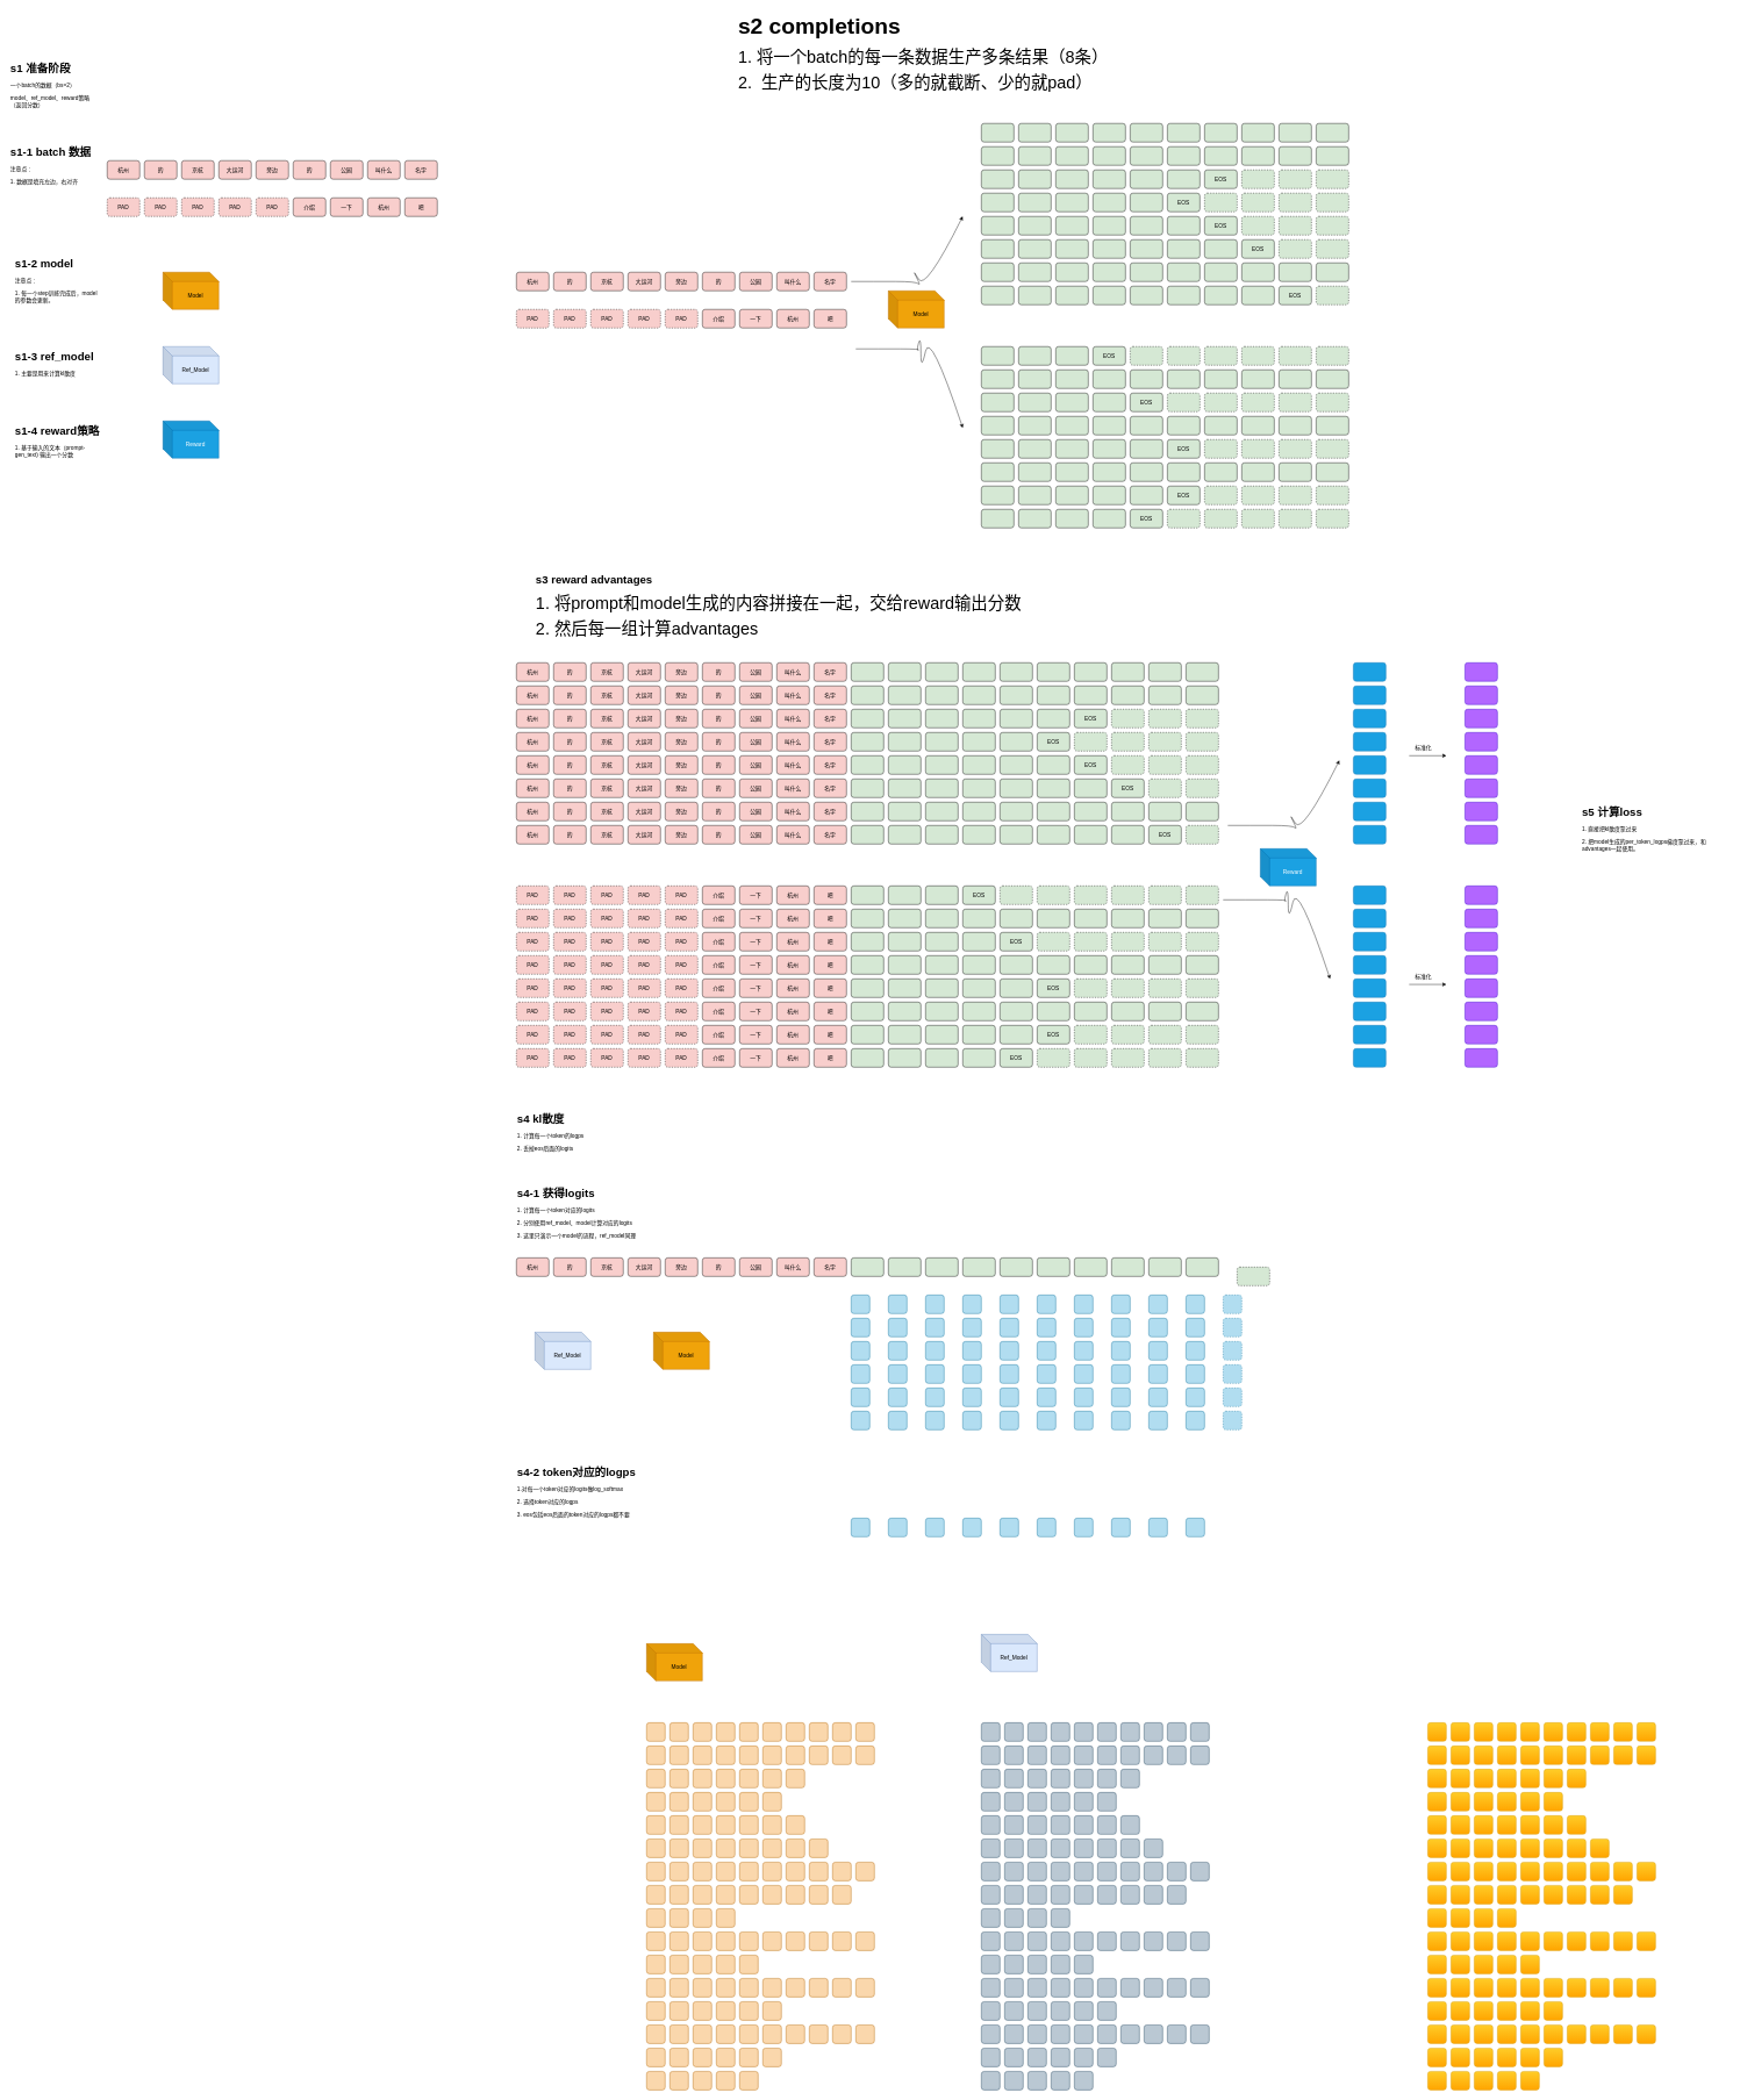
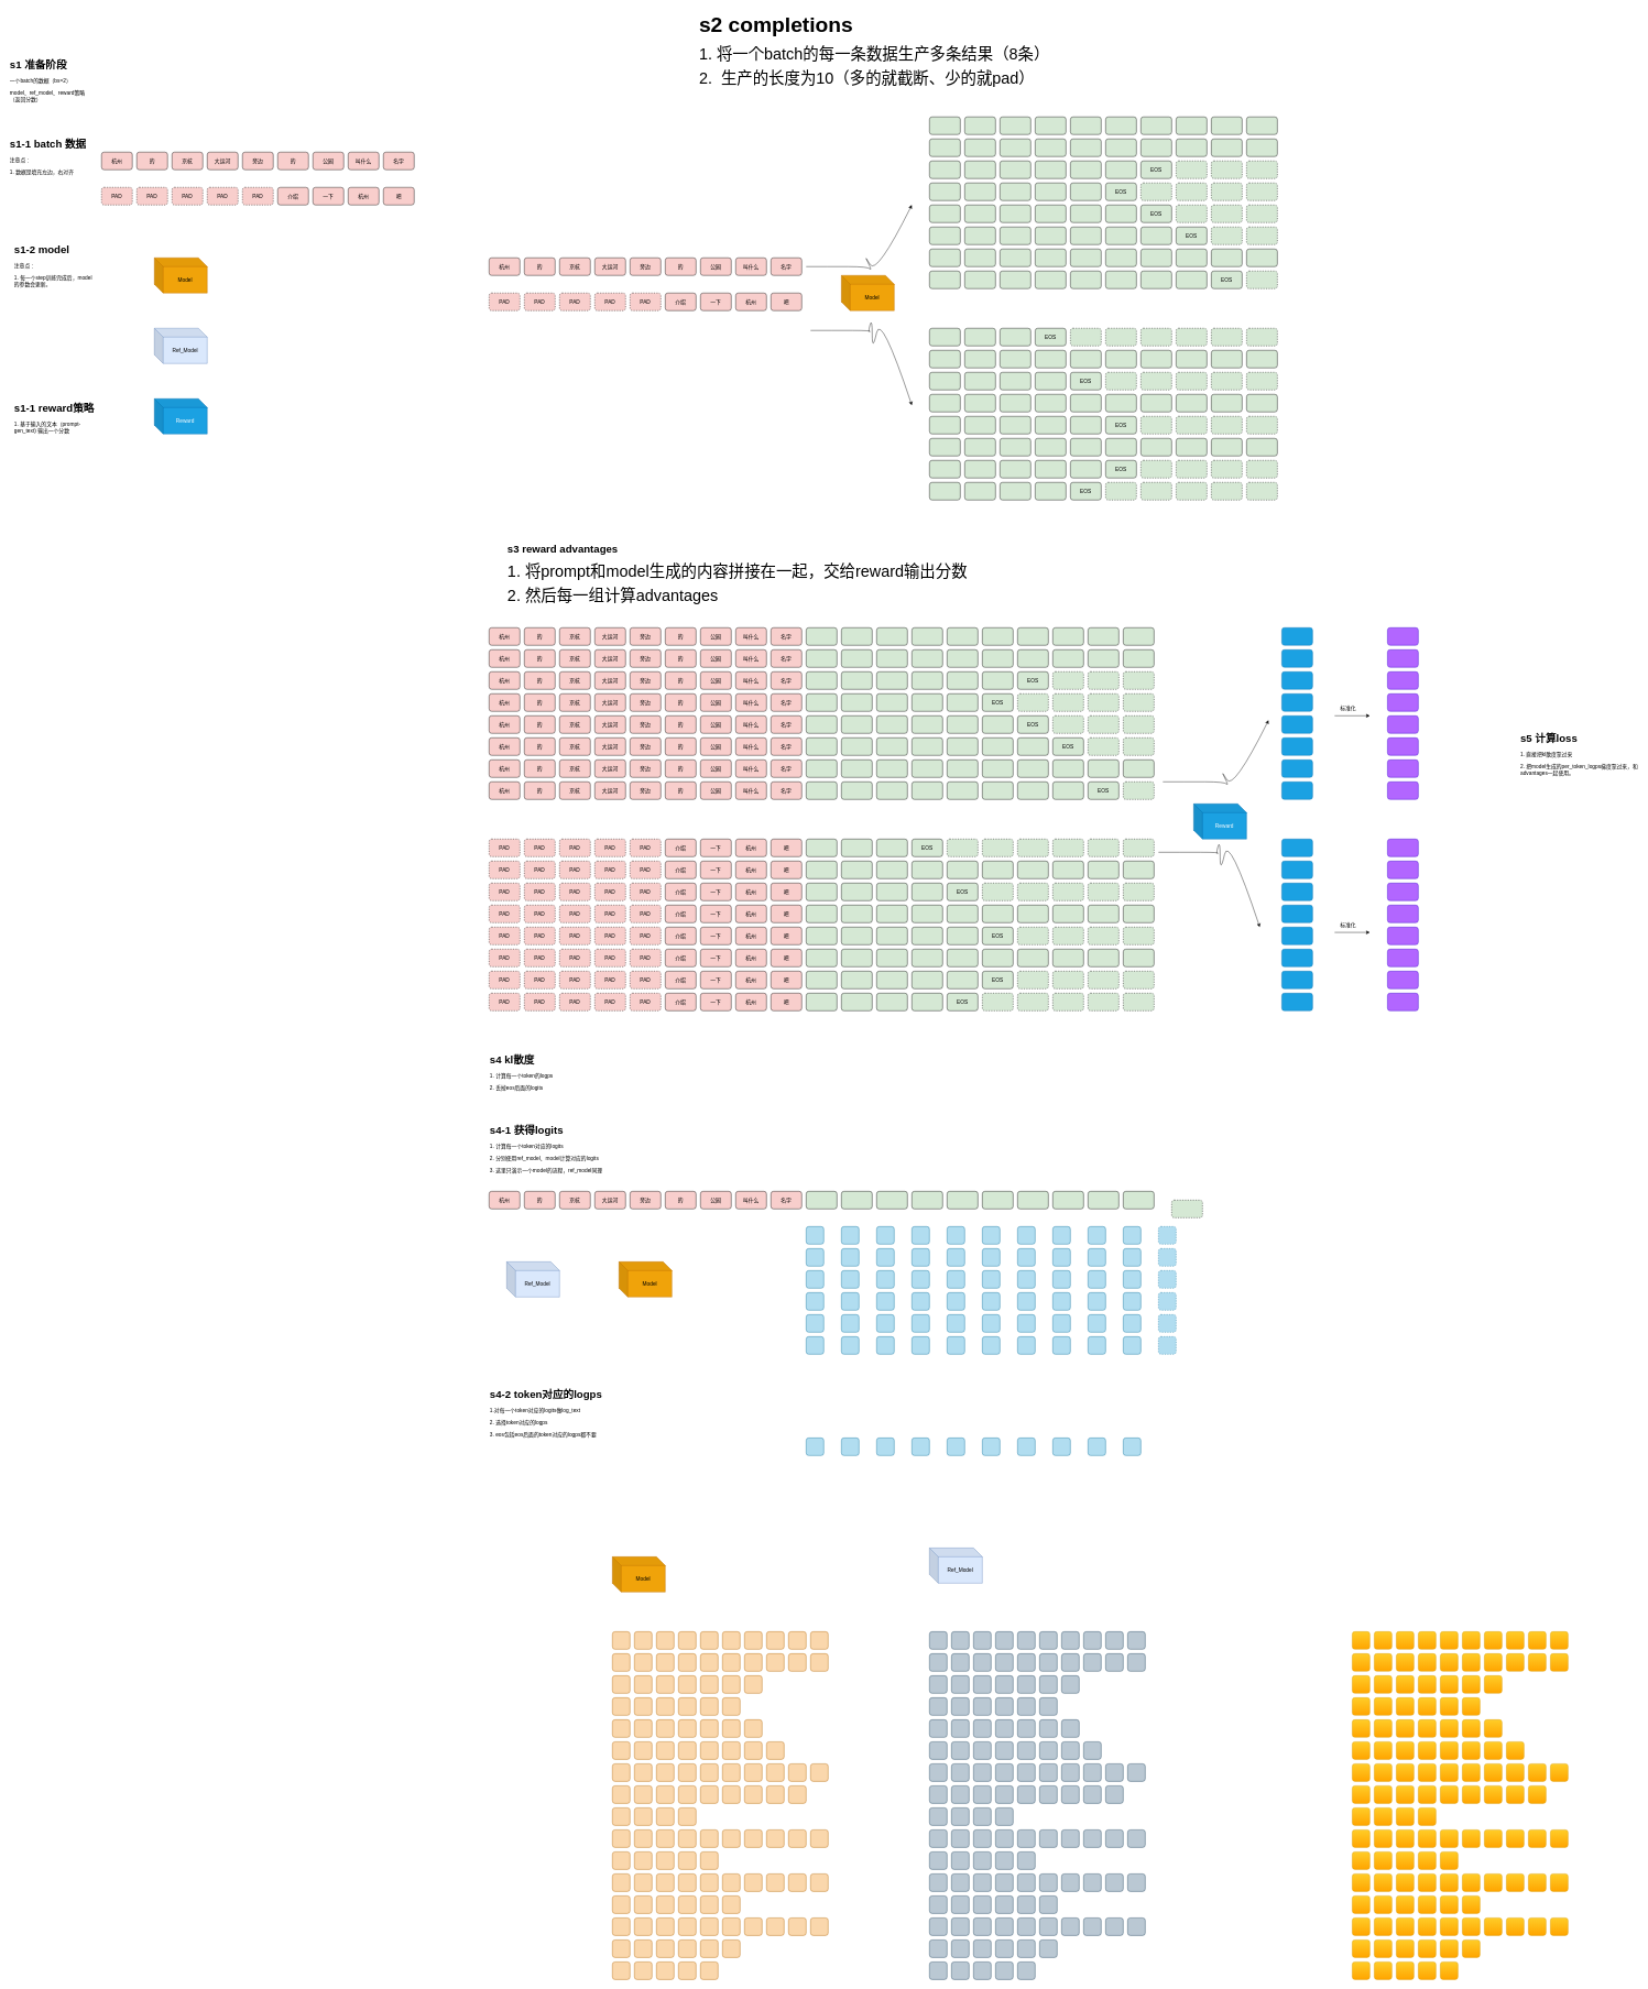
- <mxCell id="24" value="&lt;h1 style=&quot;margin-top: 0px;&quot;&gt;s1-3 ref_model&lt;/h1&gt;&lt;p&gt;1. 主要是用来计算kl散度&lt;/p&gt;" style="text;html=1;whiteSpace=wrap;overflow=hidden;rounded=0;" parent="1" vertex="1"><mxGeometry x="30" y="745" width="180" height="120" as="geometry" /></mxCell>
- <mxCell id="26" value="&lt;h1 style=&quot;margin-top: 0px;&quot;&gt;s1-4 reward策略&lt;/h1&gt;&lt;p&gt;1. 基于输入的文本（prompt-gen_text) 输出一个分数&lt;/p&gt;" style="text;html=1;whiteSpace=wrap;overflow=hidden;rounded=0;" parent="1" vertex="1"><mxGeometry x="30" y="905" width="200" height="120" as="geometry" /></mxCell>
+ <mxCell id="26" value="&lt;h1 style=&quot;margin-top: 0px;&quot;&gt;s1-1 reward策略&lt;/h1&gt;&lt;p&gt;1. 基于输入的文本（prompt-gen_text) 输出一个分数&lt;/p&gt;" style="text;html=1;whiteSpace=wrap;overflow=hidden;rounded=0;" parent="1" vertex="1"><mxGeometry x="30" y="905" width="200" height="120" as="geometry" /></mxCell>
- <mxCell id="1026" value="&lt;h1 style=&quot;margin-top: 0px;&quot;&gt;s5 计算loss&lt;/h1&gt;&lt;p&gt;1. 直接把kl散度拿过来&lt;/p&gt;&lt;p&gt;2. 把model生成的per_token_logps梯度拿过来，和advantages一起使用。&lt;/p&gt;&lt;p&gt;&lt;br&gt;&lt;/p&gt;" style="text;html=1;whiteSpace=wrap;overflow=hidden;rounded=0;" parent="1" vertex="1"><mxGeometry x="3400" y="1725" width="270" height="110" as="geometry" /></mxCell>
+ <mxCell id="1026" value="&lt;h1 style=&quot;margin-top: 0px;&quot;&gt;s5 计算loss&lt;/h1&gt;&lt;p&gt;1. 直接把kl散度拿过来&lt;/p&gt;&lt;p&gt;2. 把model生成的per_token_logps梯度拿过来，和advantages一起使用。&lt;/p&gt;&lt;p&gt;&lt;br&gt;&lt;/p&gt;" style="text;html=1;whiteSpace=wrap;overflow=hidden;rounded=0;" parent="1" vertex="1"><mxGeometry x="3450" y="1655" width="270" height="110" as="geometry" /></mxCell>
- <mxCell id="642" value="&lt;h1 style=&quot;margin-top: 0px;&quot;&gt;s4-2 token对应的logps&lt;/h1&gt;&lt;p&gt;1.对每一个token对应的logits做log_softmax&lt;/p&gt;&lt;p&gt;2. 选择token对应的logps&lt;/p&gt;&lt;p&gt;3. eos包括eos后面的token对应的logps都不要&lt;/p&gt;" style="text;html=1;whiteSpace=wrap;overflow=hidden;rounded=0;" parent="1" vertex="1"><mxGeometry x="1110" y="3145" width="270" height="130" as="geometry" /></mxCell>
+ <mxCell id="642" value="&lt;h1 style=&quot;margin-top: 0px;&quot;&gt;s4-2 token对应的logps&lt;/h1&gt;&lt;p&gt;1.对每一个token对应的logits做log_text&lt;/p&gt;&lt;p&gt;2. 选择token对应的logps&lt;/p&gt;&lt;p&gt;3. eos包括eos后面的token对应的logps都不要&lt;/p&gt;" style="text;html=1;whiteSpace=wrap;overflow=hidden;rounded=0;" parent="1" vertex="1"><mxGeometry x="1110" y="3145" width="270" height="130" as="geometry" /></mxCell>
